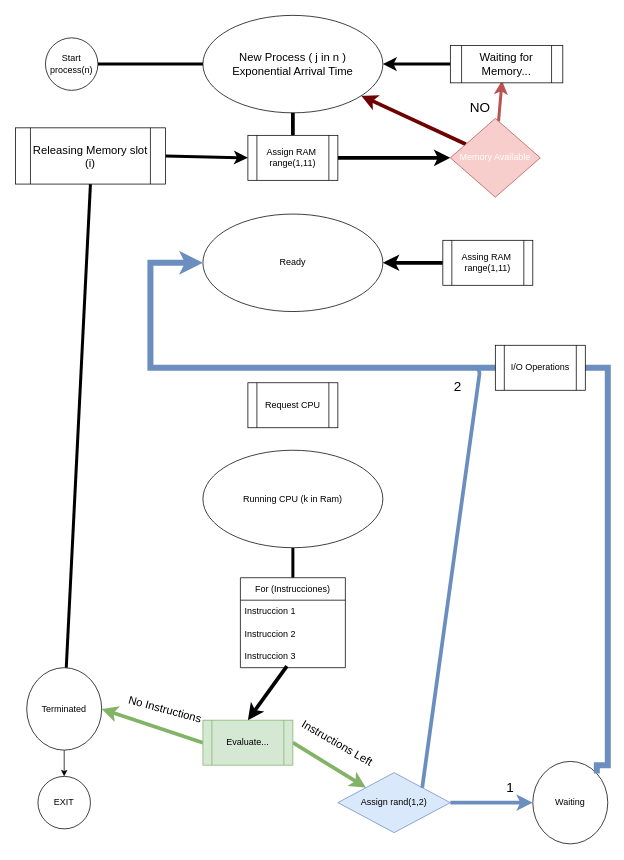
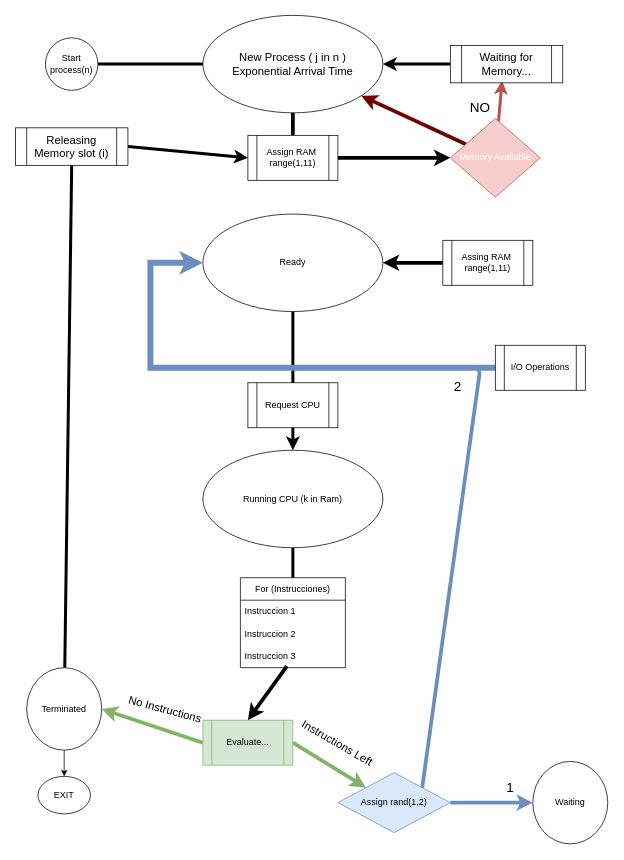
- <mxCell id="40" value="&lt;font style=&quot;font-size: 15px;&quot;&gt;Releasing Memory slot (i)&lt;/font&gt;" style="shape=process;whiteSpace=wrap;html=1;backgroundOutline=1;" parent="1" vertex="1"><mxGeometry x="20" y="170" width="200" height="75" as="geometry" /></mxCell>
+ <mxCell id="40" value="&lt;font style=&quot;font-size: 15px;&quot;&gt;Releasing Memory slot (i)&lt;/font&gt;" style="shape=process;whiteSpace=wrap;html=1;backgroundOutline=1;" parent="1" vertex="1"><mxGeometry x="20" y="170" width="150" height="50" as="geometry" /></mxCell>
+ <mxCell id="4" style="edgeStyle=none;html=1;strokeWidth=4;" edge="1" parent="1" source="5" target="7"><mxGeometry relative="1" as="geometry" /></mxCell>
- <mxCell id="42" value="" style="edgeStyle=orthogonalEdgeStyle;rounded=0;orthogonalLoop=1;jettySize=auto;html=1;fillColor=#dae8fc;strokeColor=#6c8ebf;endArrow=none;startFill=0;strokeWidth=8;entryX=0;entryY=0.5;entryDx=0;entryDy=0;exitX=1;exitY=0;exitDx=0;exitDy=0;" edge="1" parent="1" source="21" target="43"><mxGeometry relative="1" as="geometry"><mxPoint x="270" y="350" as="targetPoint" /><Array as="points"><mxPoint x="795" y="1020" /><mxPoint x="810" y="1020" /><mxPoint x="810" y="490" /></Array><mxPoint x="1040" y="1020" as="sourcePoint" /></mxGeometry></mxCell>
- <mxCell id="22" value="EXIT" style="ellipse;whiteSpace=wrap;html=1;" parent="1" vertex="1"><mxGeometry x="50" y="1035" width="70" height="70" as="geometry" /></mxCell>
+ <mxCell id="22" value="EXIT" style="ellipse;whiteSpace=wrap;html=1;" parent="1" vertex="1"><mxGeometry x="50" y="1035" width="70" height="50" as="geometry" /></mxCell>
